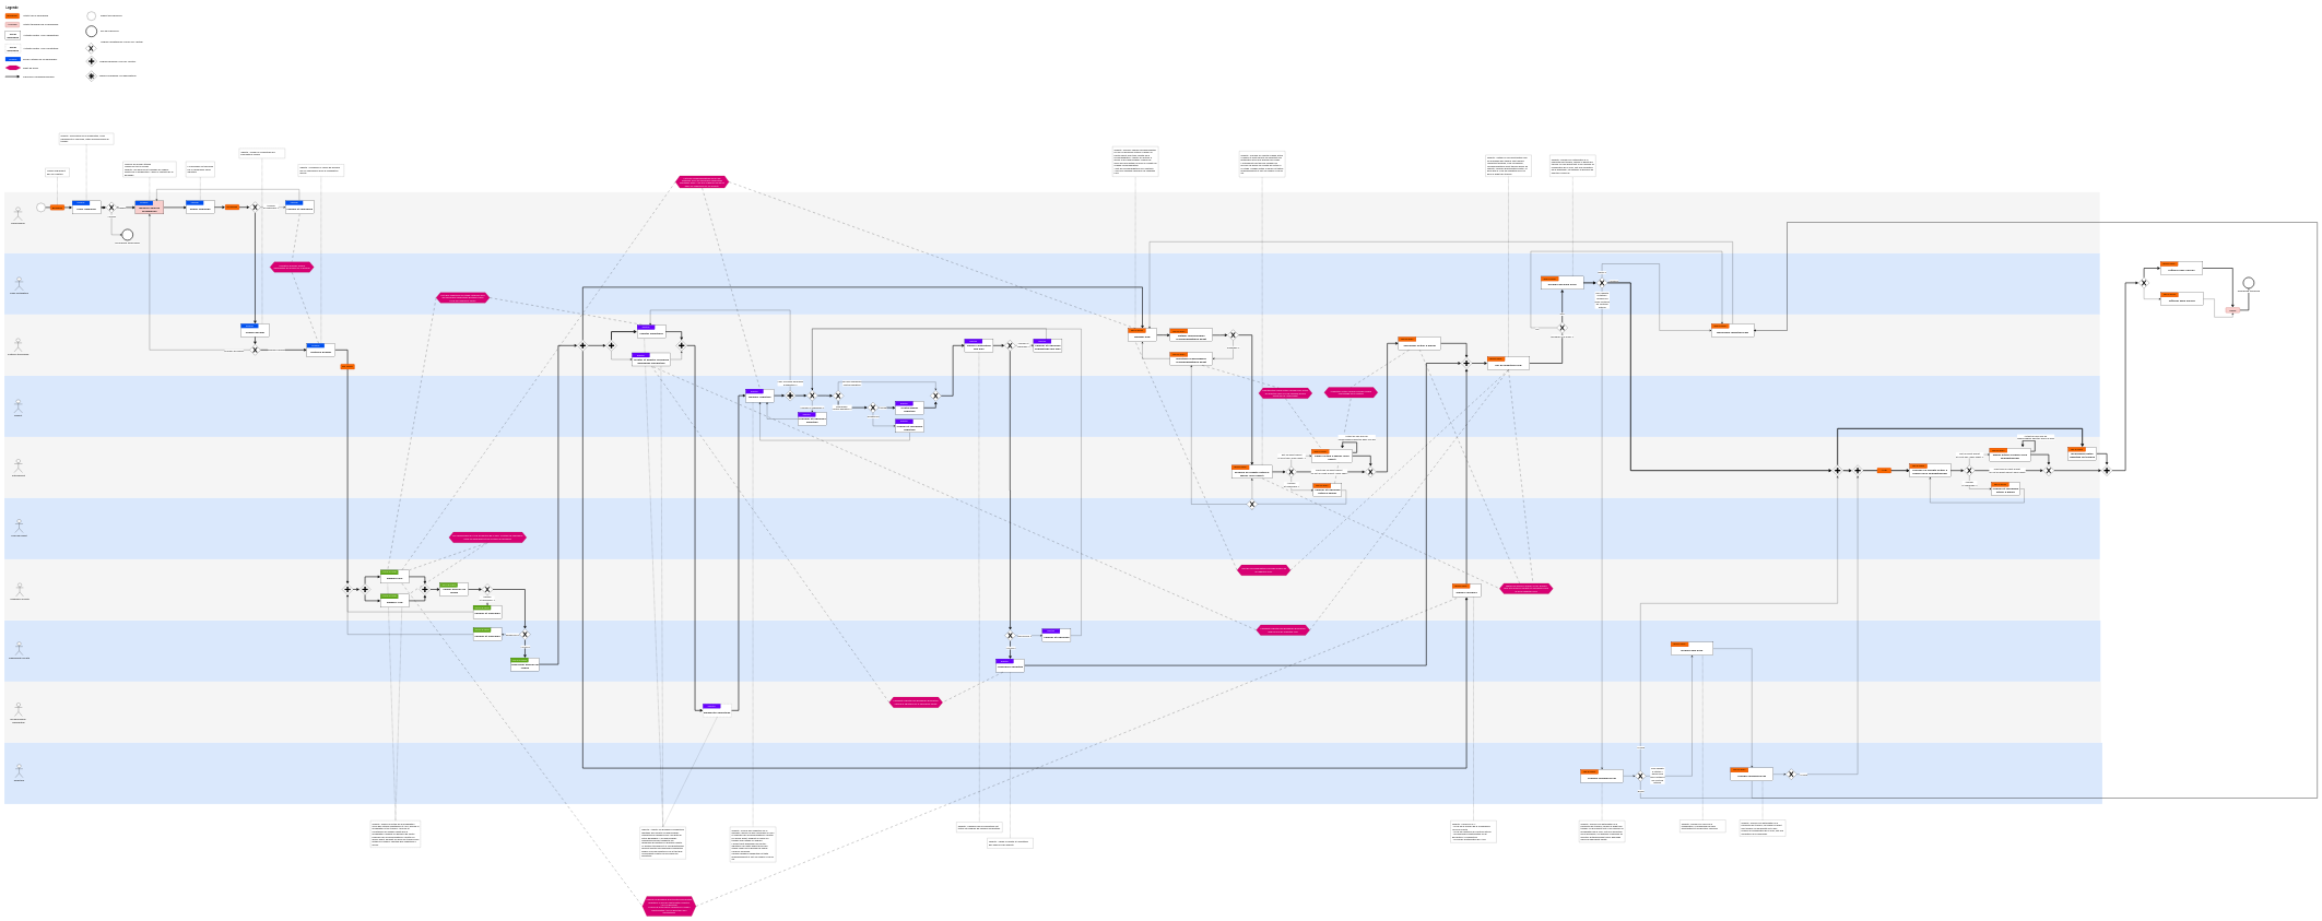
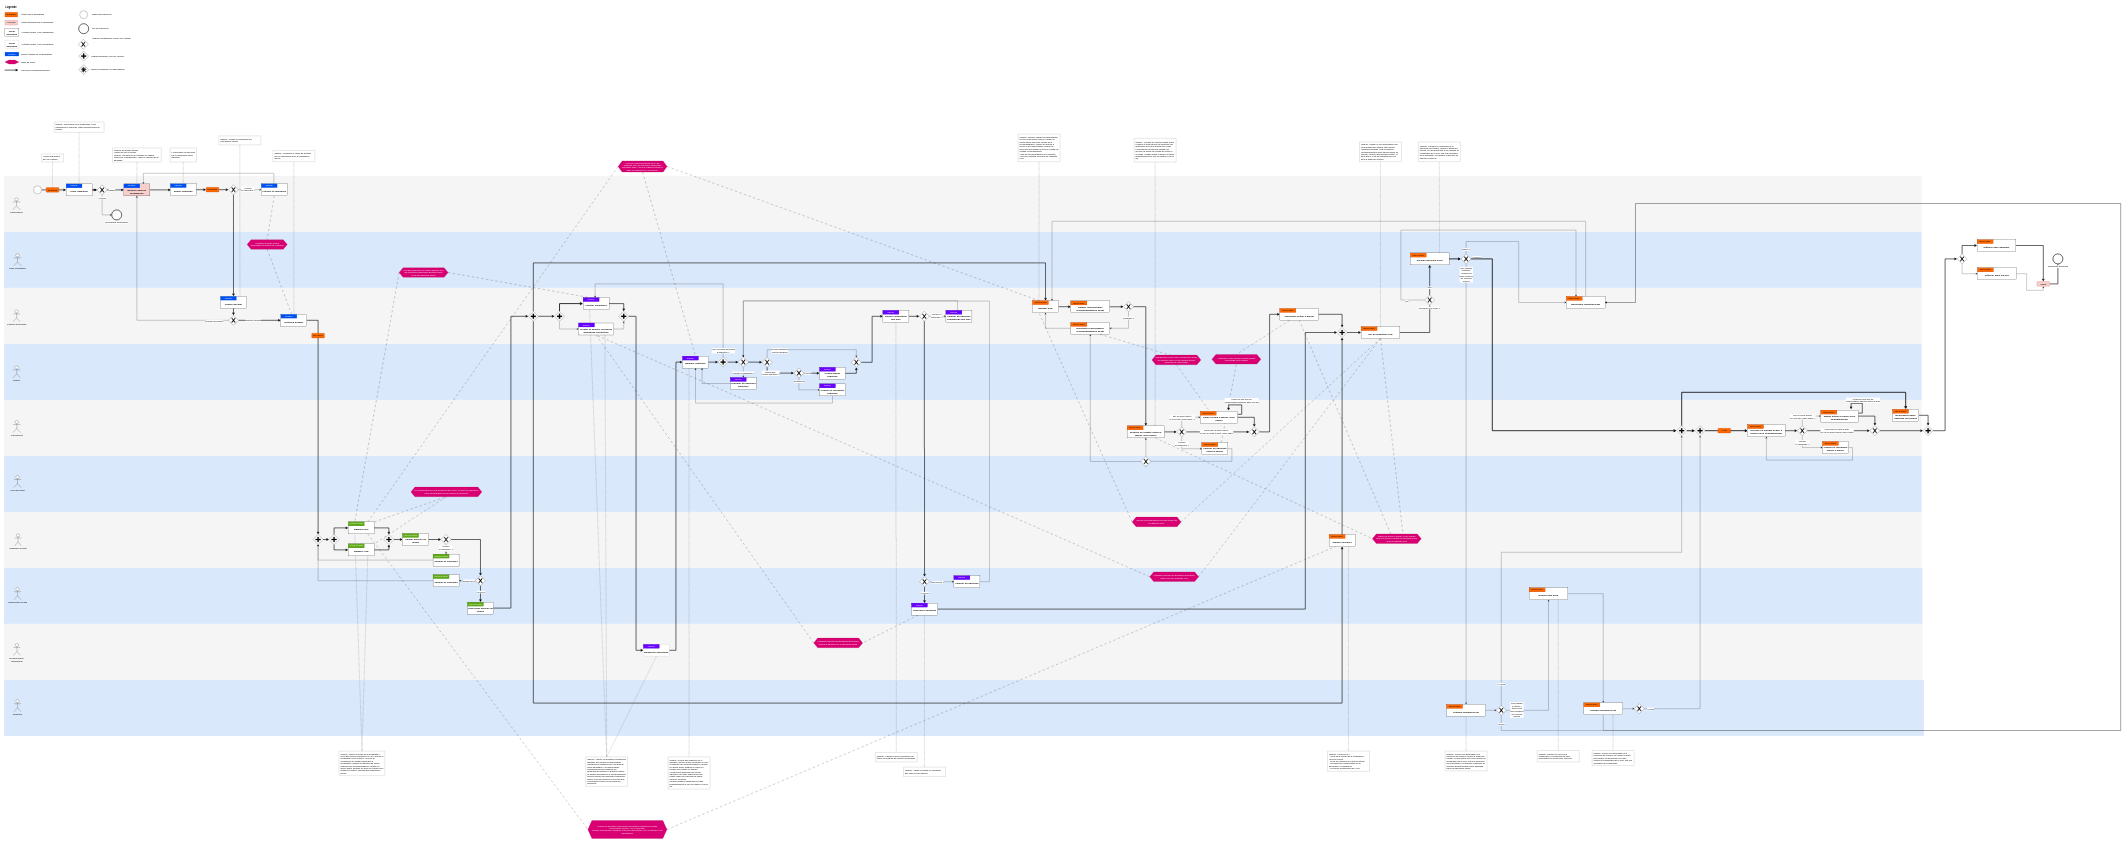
- <mxCell id="16" value="Demandeur" style="shape=umlActor;verticalLabelPosition=bottom;verticalAlign=top;html=1;outlineConnect=0;" parent="1" vertex="1"><mxGeometry x="63" y="948" width="38.07" height="60" as="geometry" /></mxCell>
+ <mxCell id="16" value="Demandeur" style="shape=umlActor;verticalLabelPosition=bottom;verticalAlign=top;html=1;outlineConnect=0;" parent="1" vertex="1"><mxGeometry x="63" y="988" width="38.07" height="60" as="geometry" /></mxCell>
- <mxCell id="241" value="&lt;div&gt;&lt;br&gt;&lt;/div&gt;&lt;div&gt;Clôturer avec succès&lt;/div&gt;" style="rounded=0;whiteSpace=wrap;html=1;fontFamily=Helvetica;fontSize=12;fontColor=#000000;align=center;fontStyle=1;strokeColor=default;verticalAlign=middle;fillColor=default;" vertex="1" parent="23"><mxGeometry x="9885" y="1196" width="194" height="60" as="geometry" /></mxCell>
+ <mxCell id="241" value="&lt;div&gt;&lt;br&gt;&lt;/div&gt;&lt;div&gt;Clôturer avec déléguer&lt;/div&gt;" style="rounded=0;whiteSpace=wrap;html=1;fontFamily=Helvetica;fontSize=12;fontColor=#000000;align=center;fontStyle=1;strokeColor=default;verticalAlign=middle;fillColor=default;" vertex="1" parent="23"><mxGeometry x="9885" y="1196" width="194" height="60" as="geometry" /></mxCell>
- <mxCell id="331" value="&lt;div&gt;Courrier de demande d'autorisation/déclaration obligatoire si niveau d'autorisation ministre, ASN ou directeur.&lt;/div&gt;&lt;div&gt;Courrier d’autorisation obligatoire si niveau d'autorisation ASN ou directeur (non substantielle)&lt;/div&gt;" style="shape=hexagon;perimeter=hexagonPerimeter2;whiteSpace=wrap;html=1;fixedSize=1;spacingLeft=16;spacingRight=16;fillColor=#d80073;fontColor=#ffffff;strokeColor=#A50040;fontSize=10;" vertex="1" parent="23"><mxGeometry x="2939" y="4101" width="245" height="90" as="geometry" /></mxCell>
+ <mxCell id="331" value="&lt;div&gt;Courrier de demande d'autorisation/déclaration obligatoire si niveau d'autorisation ministre, ASN ou directeur.&lt;/div&gt;&lt;div&gt;Courrier d’autorisation obligatoire si niveau d'autorisation ASN ou directeur (non substantielle)&lt;/div&gt;" style="shape=hexagon;perimeter=hexagonPerimeter2;whiteSpace=wrap;html=1;fixedSize=1;spacingLeft=16;spacingRight=16;fillColor=#d80073;fontColor=#ffffff;strokeColor=#A50040;fontSize=10;" vertex="1" parent="23"><mxGeometry x="2939" y="4101" width="395" height="90" as="geometry" /></mxCell>
